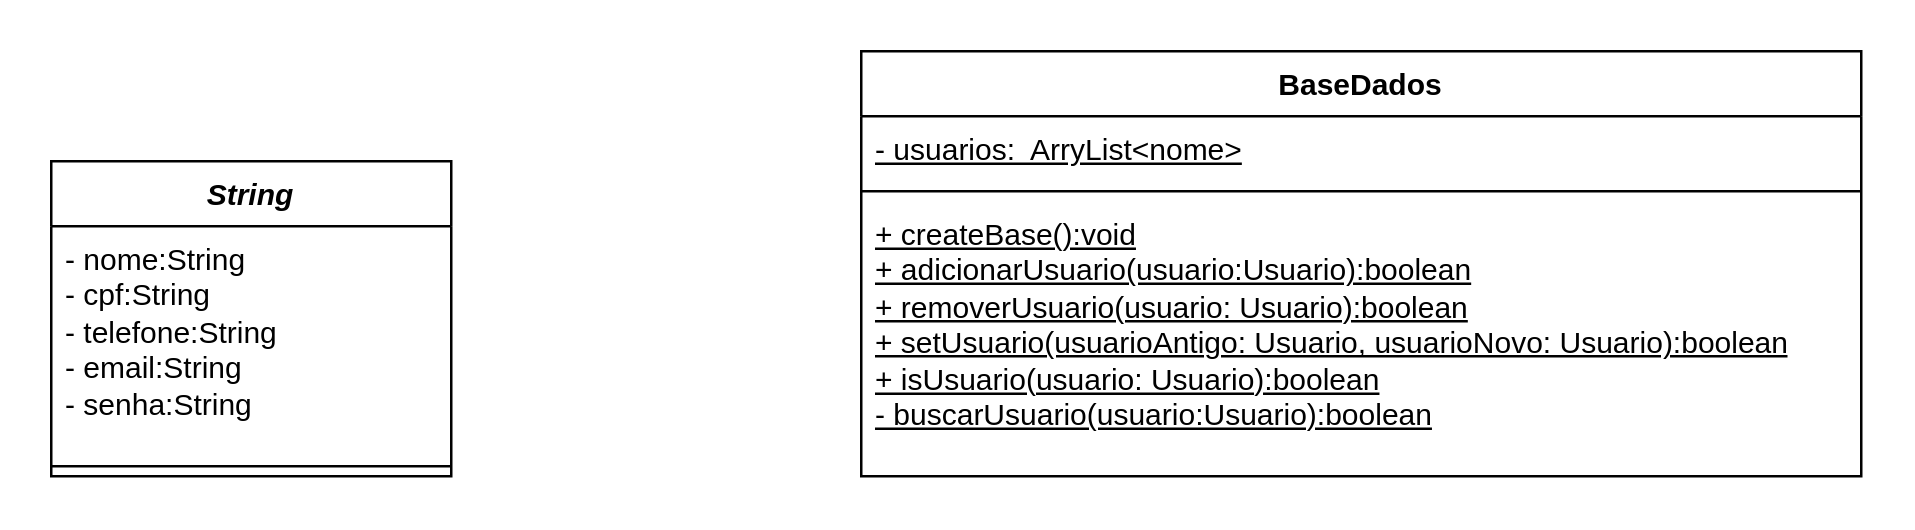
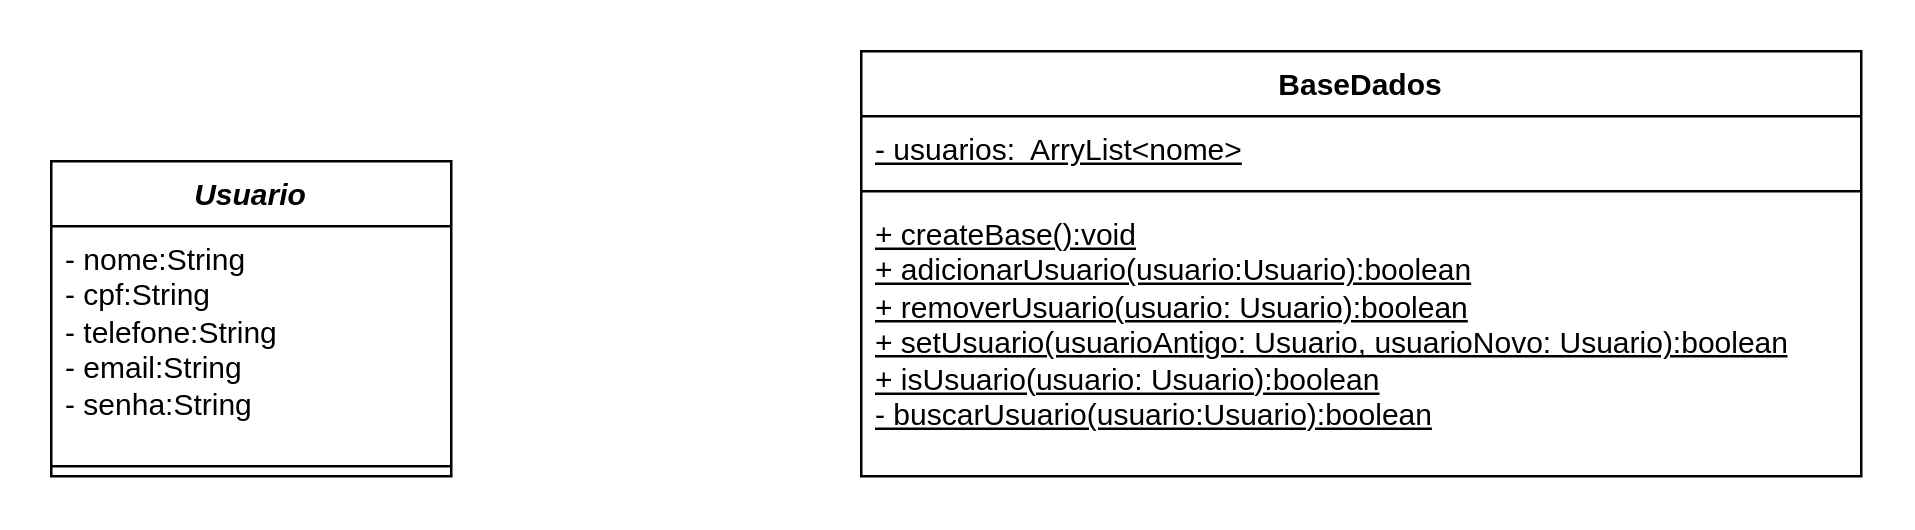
- <mxCell id="6" value="&lt;i&gt;String&lt;/i&gt;" style="swimlane;fontStyle=1;align=center;verticalAlign=top;childLayout=stackLayout;horizontal=1;startSize=26;horizontalStack=0;resizeParent=1;resizeParentMax=0;resizeLast=0;collapsible=1;marginBottom=0;whiteSpace=wrap;html=1;" vertex="1" parent="1"><mxGeometry x="20" y="64" width="160" height="126" as="geometry" /></mxCell>
+ <mxCell id="6" value="&lt;i&gt;Usuario&lt;/i&gt;" style="swimlane;fontStyle=1;align=center;verticalAlign=top;childLayout=stackLayout;horizontal=1;startSize=26;horizontalStack=0;resizeParent=1;resizeParentMax=0;resizeLast=0;collapsible=1;marginBottom=0;whiteSpace=wrap;html=1;" vertex="1" parent="1"><mxGeometry x="20" y="64" width="160" height="126" as="geometry" /></mxCell>
